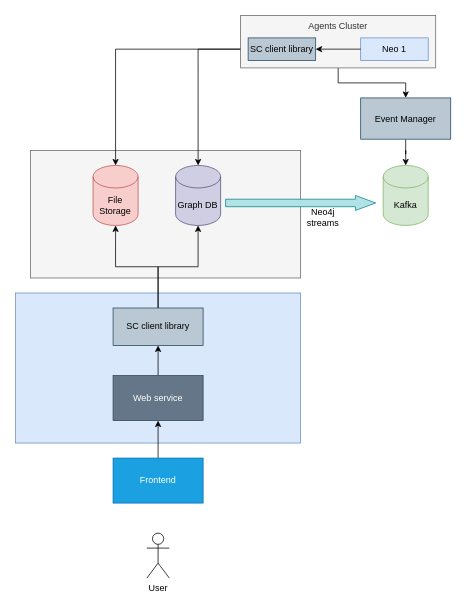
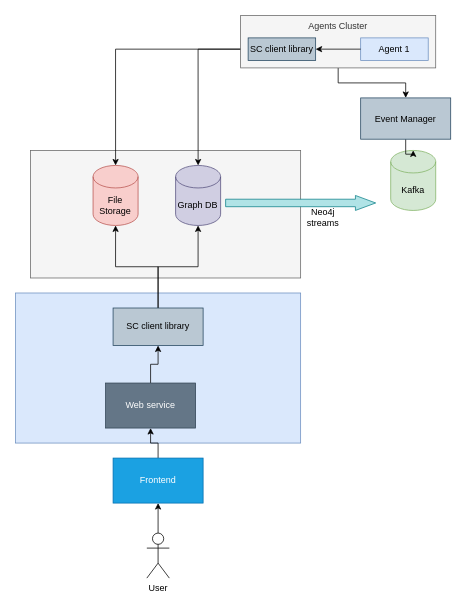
- <mxCell id="31" value="Neo 1" style="rounded=0;whiteSpace=wrap;html=1;verticalAlign=middle;fillColor=#dae8fc;strokeColor=#6c8ebf;" vertex="1" parent="29"><mxGeometry x="159.995" y="30" width="90" height="30" as="geometry" /></mxCell>
+ <mxCell id="31" value="Agent 1" style="rounded=0;whiteSpace=wrap;html=1;verticalAlign=middle;fillColor=#dae8fc;strokeColor=#6c8ebf;" vertex="1" parent="29"><mxGeometry x="159.995" y="30" width="90" height="30" as="geometry" /></mxCell>
- <mxCell id="21" value="Kafka" style="shape=cylinder3;whiteSpace=wrap;html=1;boundedLbl=1;backgroundOutline=1;size=15;fillColor=#d5e8d4;strokeColor=#82b366;" vertex="1" parent="1"><mxGeometry x="510" y="220" width="60" height="80" as="geometry" /></mxCell>
+ <mxCell id="21" value="Kafka" style="shape=cylinder3;whiteSpace=wrap;html=1;boundedLbl=1;backgroundOutline=1;size=15;fillColor=#d5e8d4;strokeColor=#82b366;" vertex="1" parent="1"><mxGeometry x="520" y="200" width="60" height="80" as="geometry" /></mxCell>
- <mxCell id="9" value="Web service" style="rounded=0;whiteSpace=wrap;html=1;fillColor=#647687;strokeColor=#314354;fontColor=#ffffff;" vertex="1" parent="1"><mxGeometry x="150" y="500" width="120" height="60" as="geometry" /></mxCell>
+ <mxCell id="9" value="Web service" style="rounded=0;whiteSpace=wrap;html=1;fillColor=#647687;strokeColor=#314354;fontColor=#ffffff;" vertex="1" parent="1"><mxGeometry x="140" y="510" width="120" height="60" as="geometry" /></mxCell>
+ <mxCell id="12" value="" style="edgeStyle=orthogonalEdgeStyle;rounded=0;orthogonalLoop=1;jettySize=auto;html=1;" edge="1" parent="1" source="13" target="11"><mxGeometry relative="1" as="geometry" /></mxCell>
